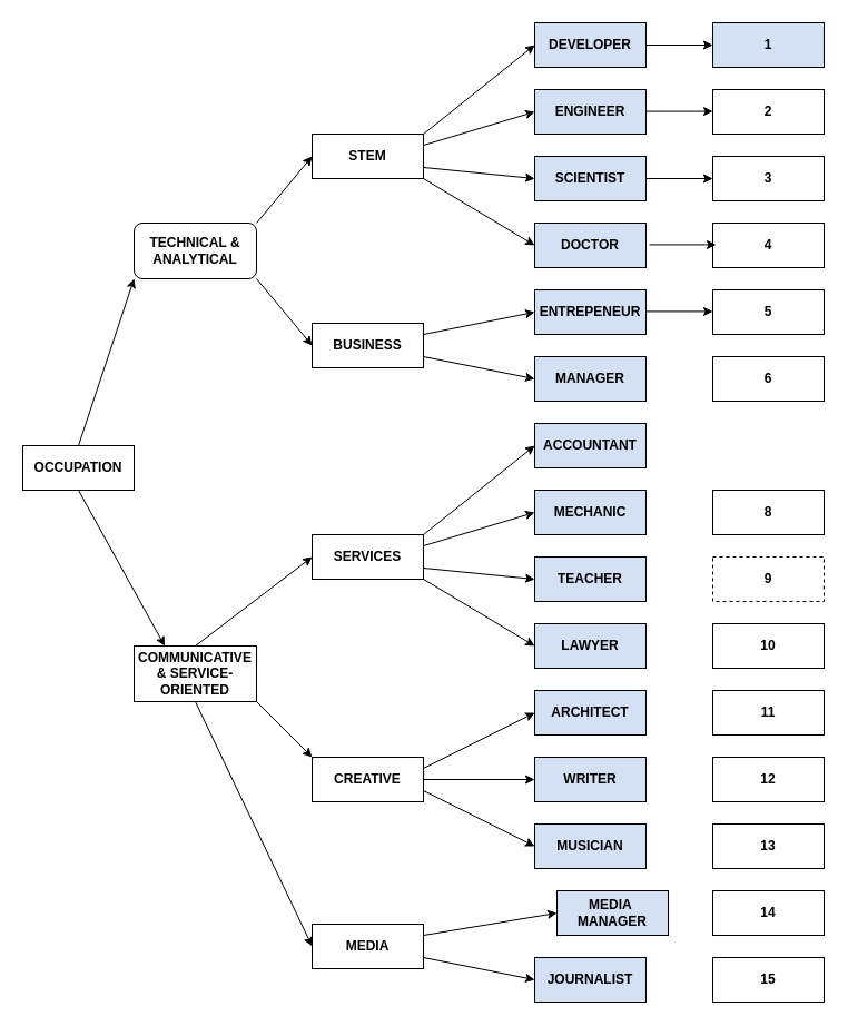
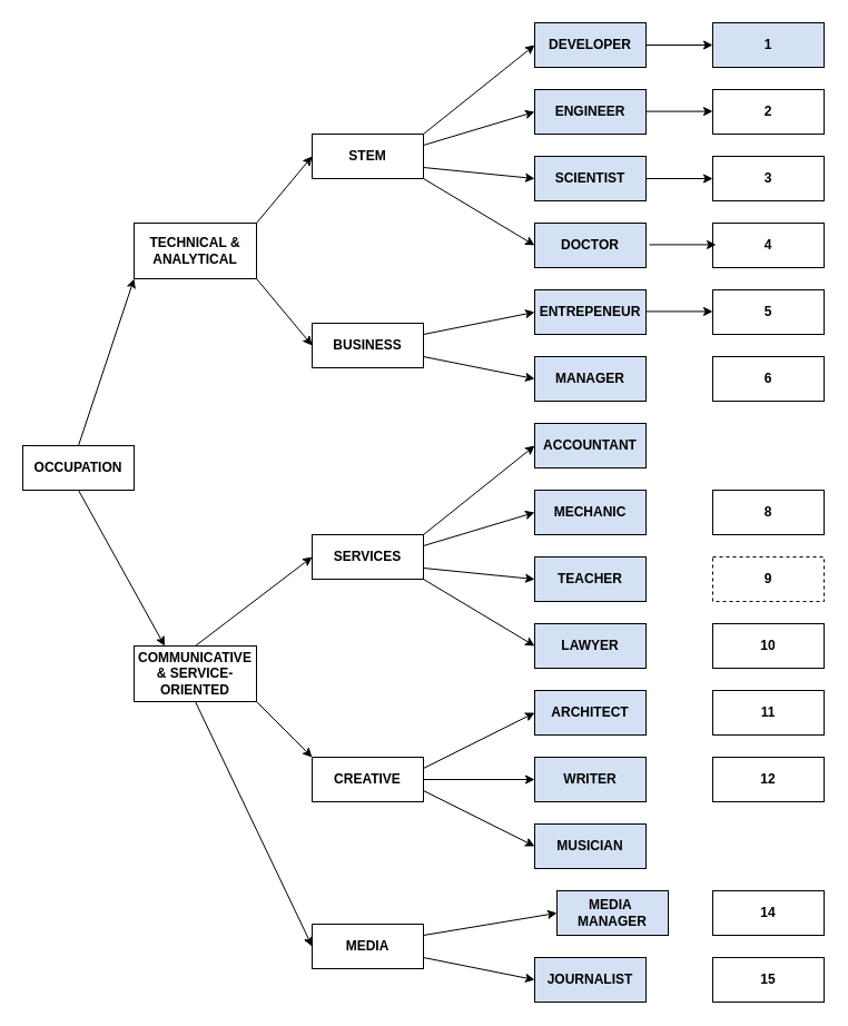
- <mxCell id="57" value="&lt;b&gt;TECHNICAL &amp;amp; ANALYTICAL&lt;/b&gt;" style="whiteSpace=wrap;html=1;rounded=1;" vertex="1" parent="1"><mxGeometry x="120" y="200" width="110" height="50" as="geometry" /></mxCell>
+ <mxCell id="57" value="&lt;b&gt;TECHNICAL &amp;amp; ANALYTICAL&lt;/b&gt;" style="rounded=0;whiteSpace=wrap;html=1;" vertex="1" parent="1"><mxGeometry x="120" y="200" width="110" height="50" as="geometry" /></mxCell>
- <mxCell id="33" value="&lt;b&gt;13&lt;/b&gt;" style="rounded=0;whiteSpace=wrap;html=1;" vertex="1" parent="1"><mxGeometry x="640" y="740" width="100" height="40" as="geometry" /></mxCell>
